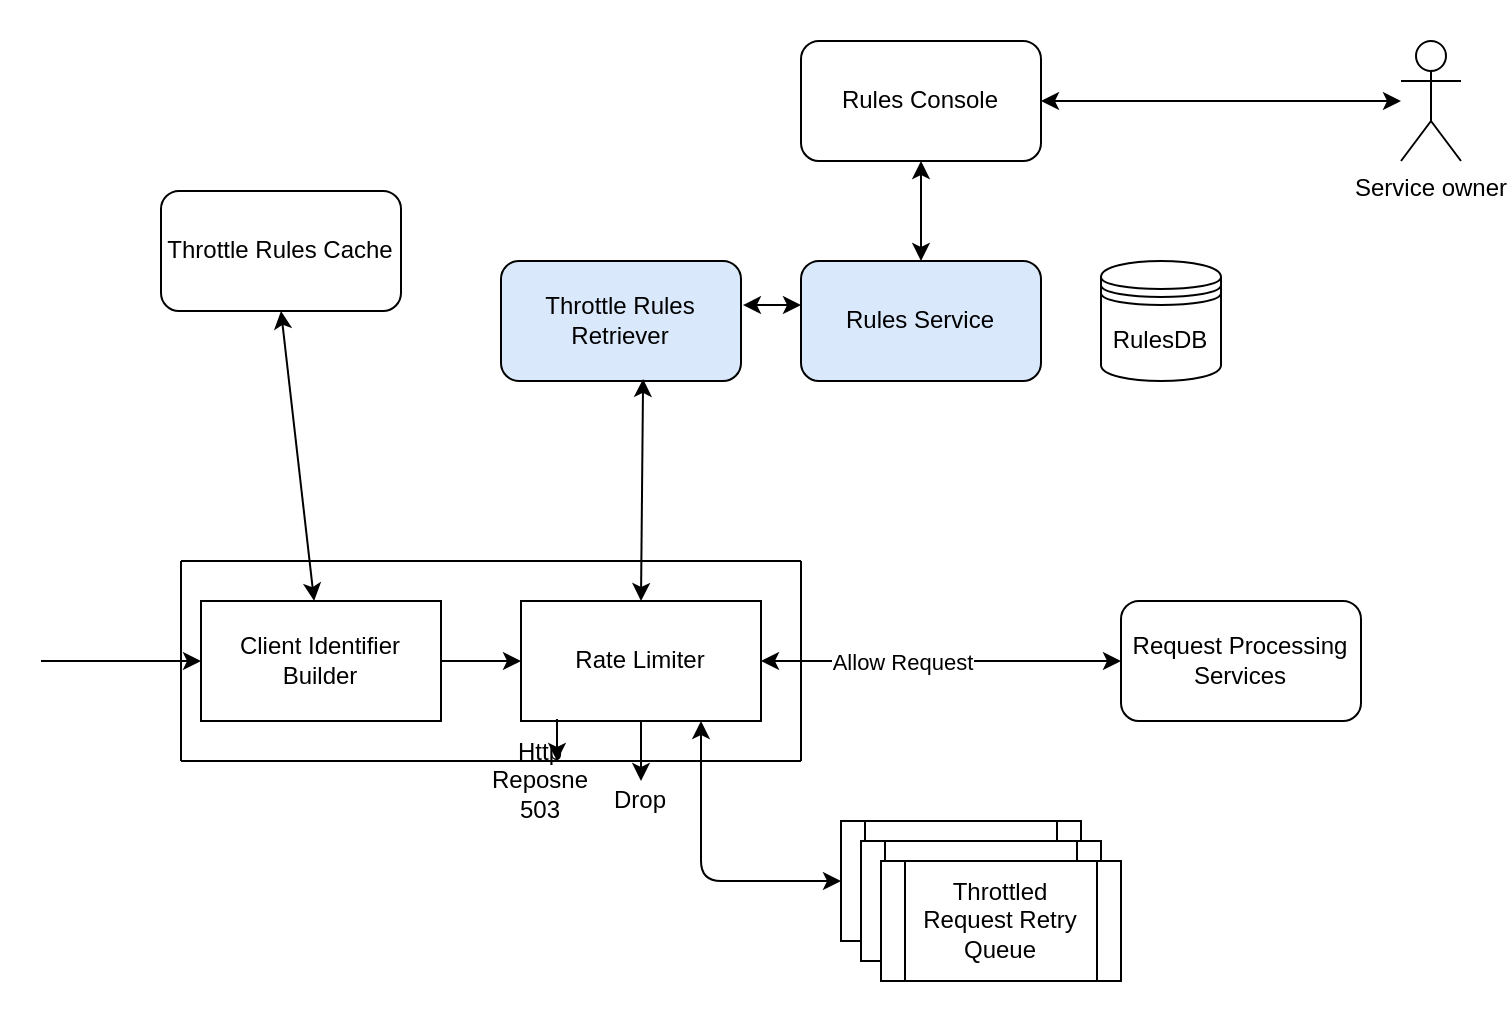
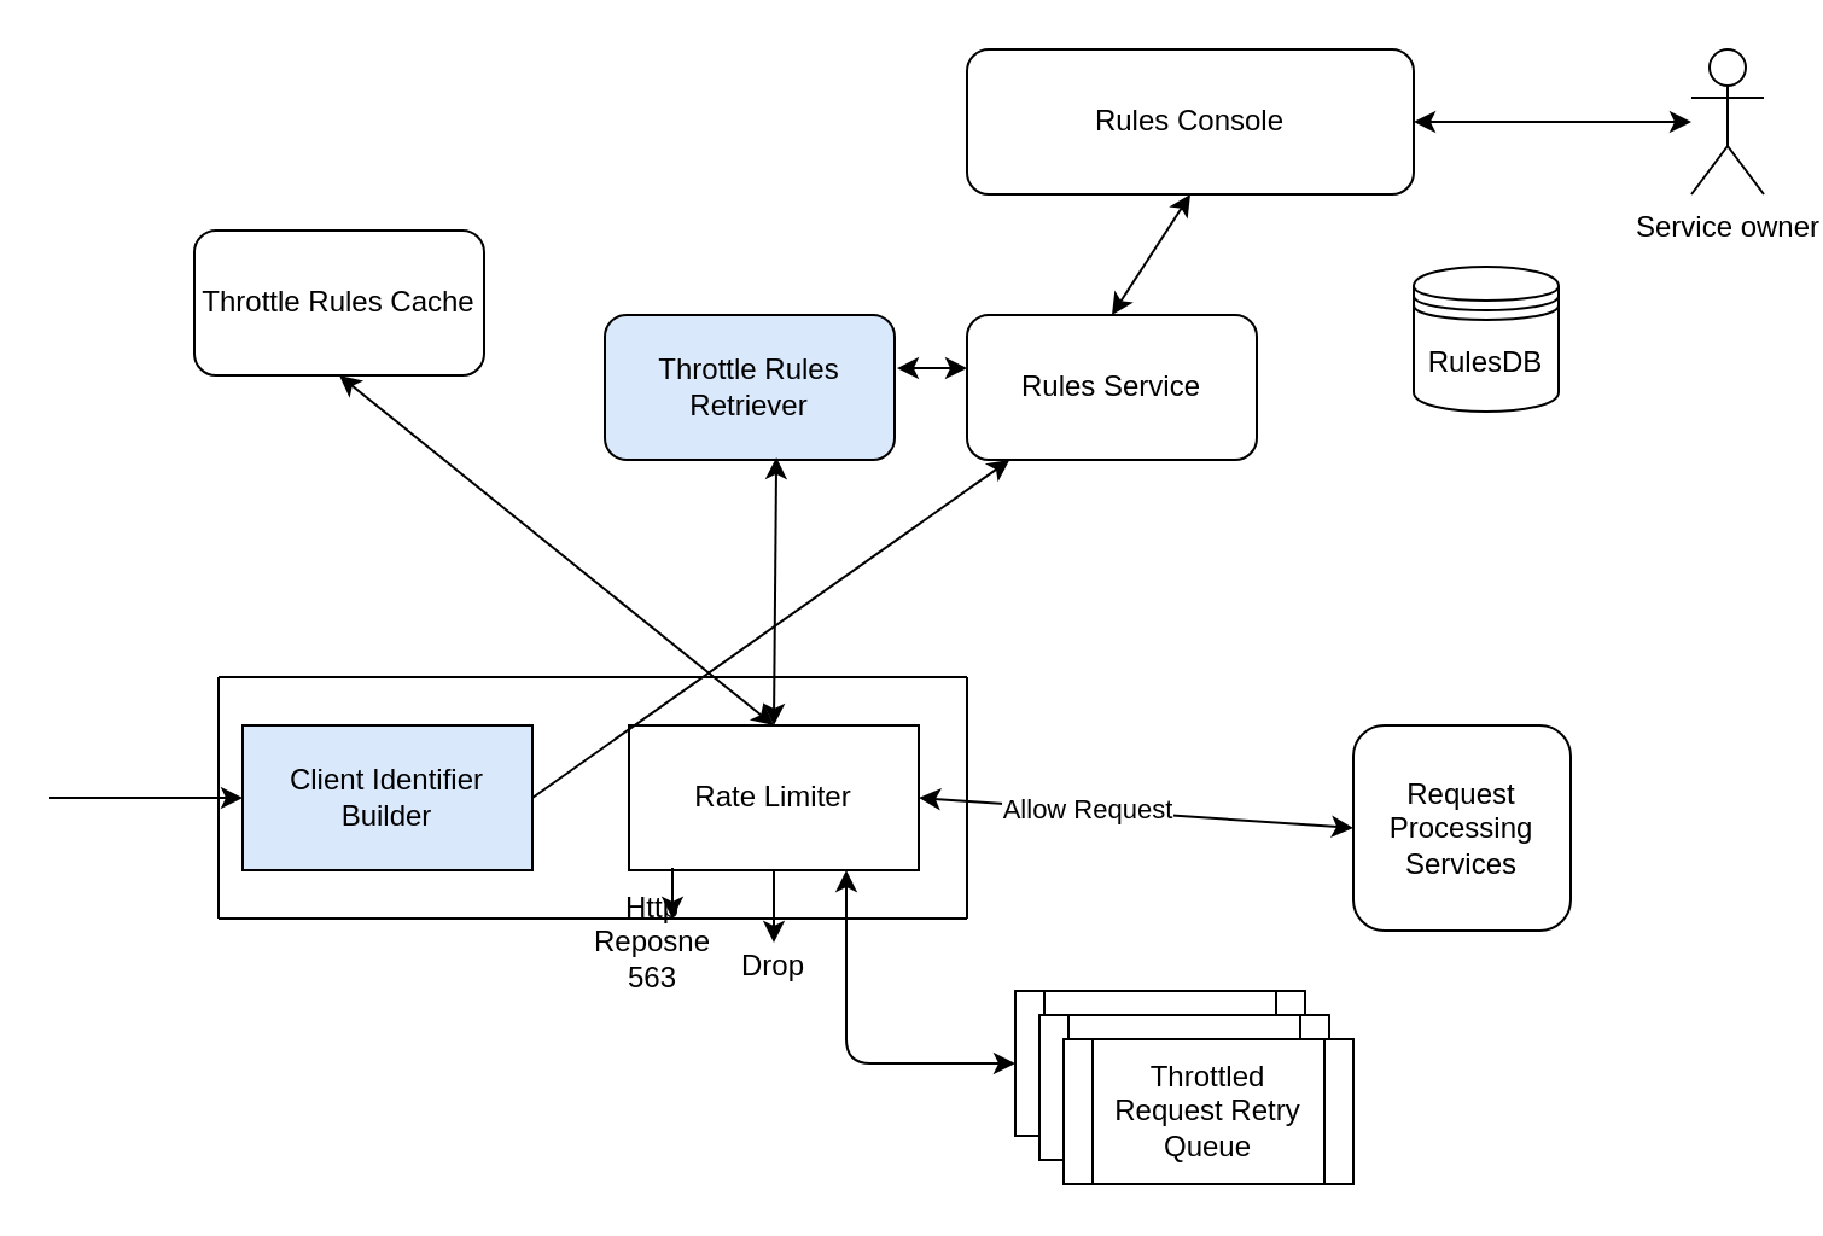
- <mxCell id="21" value="Rules Console" style="rounded=1;whiteSpace=wrap;html=1;" vertex="1" parent="1"><mxGeometry x="400" y="20" width="120" height="60" as="geometry" /></mxCell>
+ <mxCell id="21" value="Rules Console" style="rounded=1;whiteSpace=wrap;html=1;" vertex="1" parent="1"><mxGeometry x="400" y="20" width="185" height="60" as="geometry" /></mxCell>
- <mxCell id="6" value="Rules Service" style="rounded=1;whiteSpace=wrap;html=1;fillColor=#dae8fc;" vertex="1" parent="1"><mxGeometry x="400" y="130" width="120" height="60" as="geometry" /></mxCell>
+ <mxCell id="6" value="Rules Service" style="rounded=1;whiteSpace=wrap;html=1;" vertex="1" parent="1"><mxGeometry x="400" y="130" width="120" height="60" as="geometry" /></mxCell>
- <mxCell id="7" value="RulesDB" style="shape=datastore;whiteSpace=wrap;html=1;" vertex="1" parent="1"><mxGeometry x="550" y="130" width="60" height="60" as="geometry" /></mxCell>
+ <mxCell id="7" value="RulesDB" style="shape=datastore;whiteSpace=wrap;html=1;" vertex="1" parent="1"><mxGeometry x="585" y="110" width="60" height="60" as="geometry" /></mxCell>
- <mxCell id="16" value="" style="endArrow=classic;startArrow=classic;html=1;exitX=0.5;exitY=1;exitDx=0;exitDy=0;" edge="1" parent="1" source="5" target="2"><mxGeometry width="50" height="50" relative="1" as="geometry"><mxPoint x="250" y="360" as="sourcePoint" /><mxPoint x="300" y="310" as="targetPoint" /></mxGeometry></mxCell>
+ <mxCell id="16" value="" style="endArrow=classic;startArrow=classic;html=1;entryX=0.5;entryY=0;entryDx=0;entryDy=0;exitX=0.5;exitY=1;exitDx=0;exitDy=0;" edge="1" parent="1" source="5" target="3"><mxGeometry width="50" height="50" relative="1" as="geometry"><mxPoint x="250" y="360" as="sourcePoint" /><mxPoint x="300" y="310" as="targetPoint" /></mxGeometry></mxCell>
- <mxCell id="2" value="Client Identifier Builder" style="rounded=0;whiteSpace=wrap;html=1;" vertex="1" parent="1"><mxGeometry y="300" width="120" height="60" as="geometry" x="100" /></mxCell>
+ <mxCell id="2" value="Client Identifier Builder" style="rounded=0;whiteSpace=wrap;html=1;fillColor=#dae8fc;" vertex="1" parent="1"><mxGeometry y="300" width="120" height="60" as="geometry" x="100" /></mxCell>
- <mxCell id="19" value="" style="endArrow=classic;html=1;exitX=1;exitY=0.5;exitDx=0;exitDy=0;entryX=0;entryY=0.5;entryDx=0;entryDy=0;" edge="1" parent="1" source="2" target="3"><mxGeometry width="50" height="50" relative="1" as="geometry"><mxPoint x="250" y="360" as="sourcePoint" /><mxPoint x="300" y="310" as="targetPoint" /></mxGeometry></mxCell>
+ <mxCell id="19" value="" style="endArrow=classic;html=1;exitX=1;exitY=0.5;exitDx=0;exitDy=0;" edge="1" parent="1" source="2" target="6"><mxGeometry width="50" height="50" relative="1" as="geometry"><mxPoint x="250" y="360" as="sourcePoint" /><mxPoint x="300" y="310" as="targetPoint" /></mxGeometry></mxCell>
- <mxCell id="24" value="Request Processing Services" style="rounded=1;whiteSpace=wrap;html=1;" vertex="1" parent="1"><mxGeometry x="560" y="300" width="120" height="60" as="geometry" /></mxCell>
+ <mxCell id="24" value="Request Processing Services" style="rounded=1;whiteSpace=wrap;html=1;" vertex="1" parent="1"><mxGeometry x="560" y="300" width="90" height="85" as="geometry" /></mxCell>
- <mxCell id="15" value="Http Reposne 503" style="text;html=1;strokeColor=none;fillColor=none;align=center;verticalAlign=middle;whiteSpace=wrap;rounded=0;" vertex="1" parent="1"><mxGeometry x="250" y="380" width="40" height="20" as="geometry" /></mxCell>
+ <mxCell id="15" value="Http Reposne 563" style="text;html=1;strokeColor=none;fillColor=none;align=center;verticalAlign=middle;whiteSpace=wrap;rounded=0;" vertex="1" parent="1"><mxGeometry x="250" y="380" width="40" height="20" as="geometry" /></mxCell>
